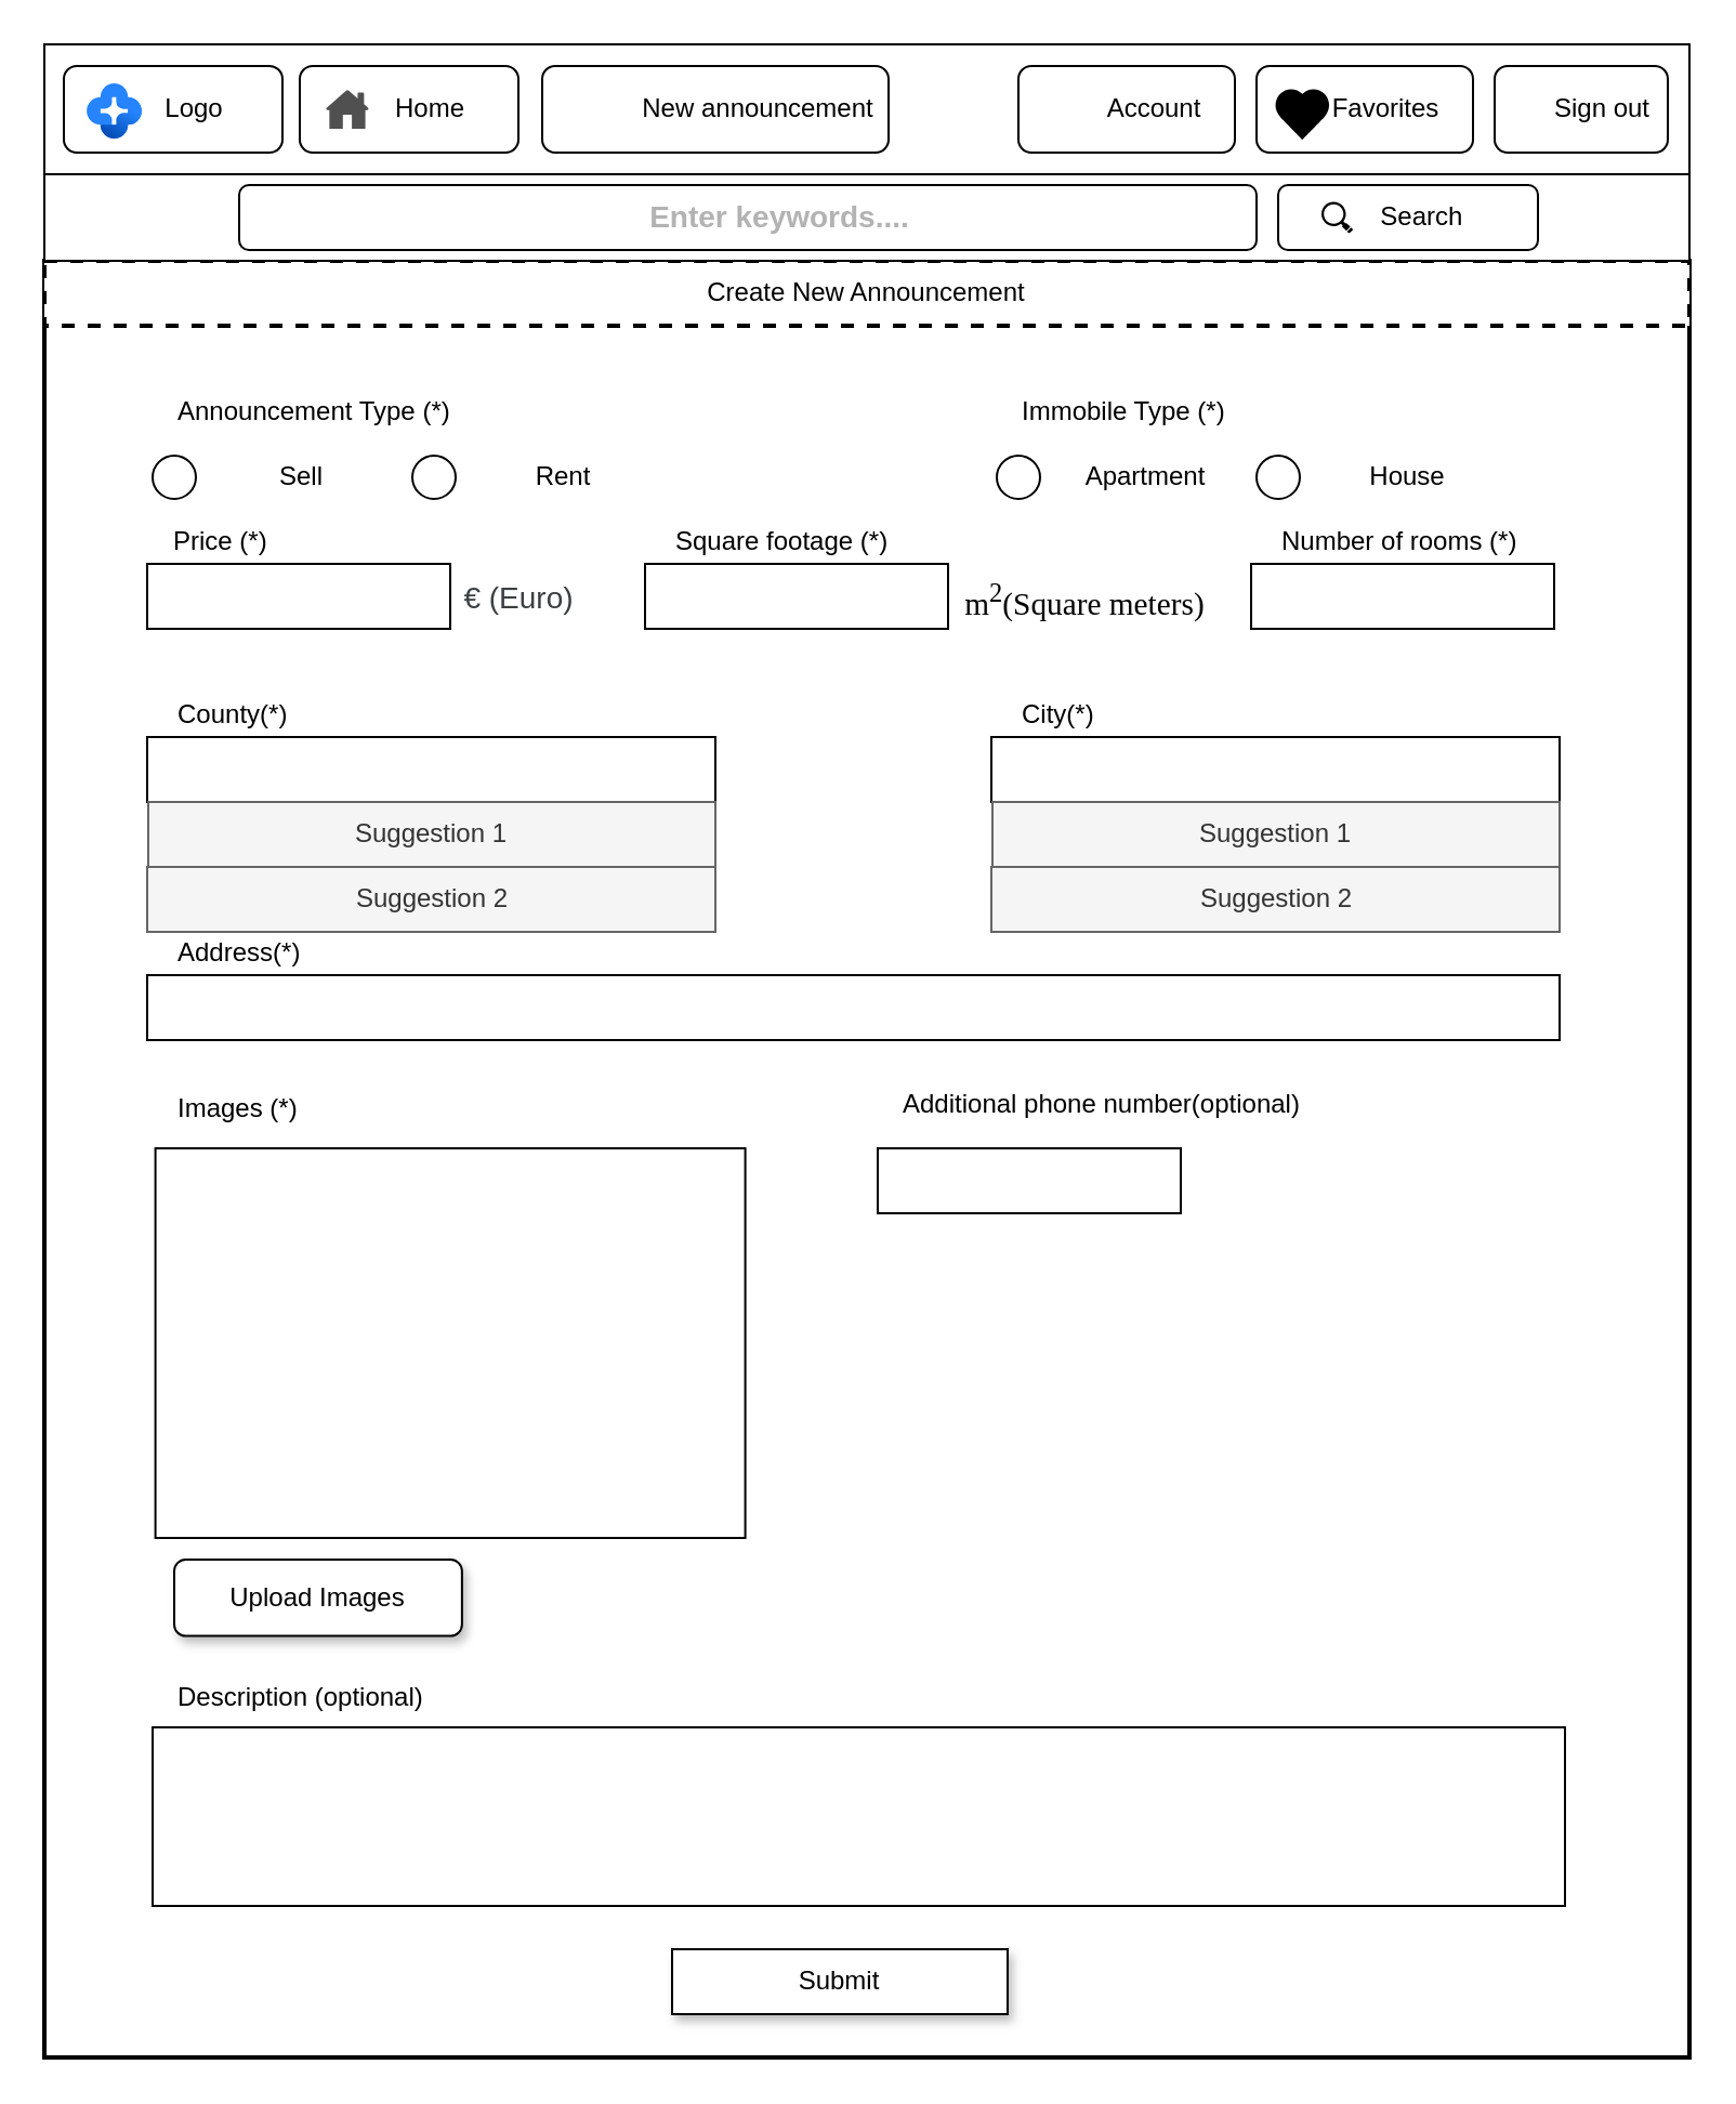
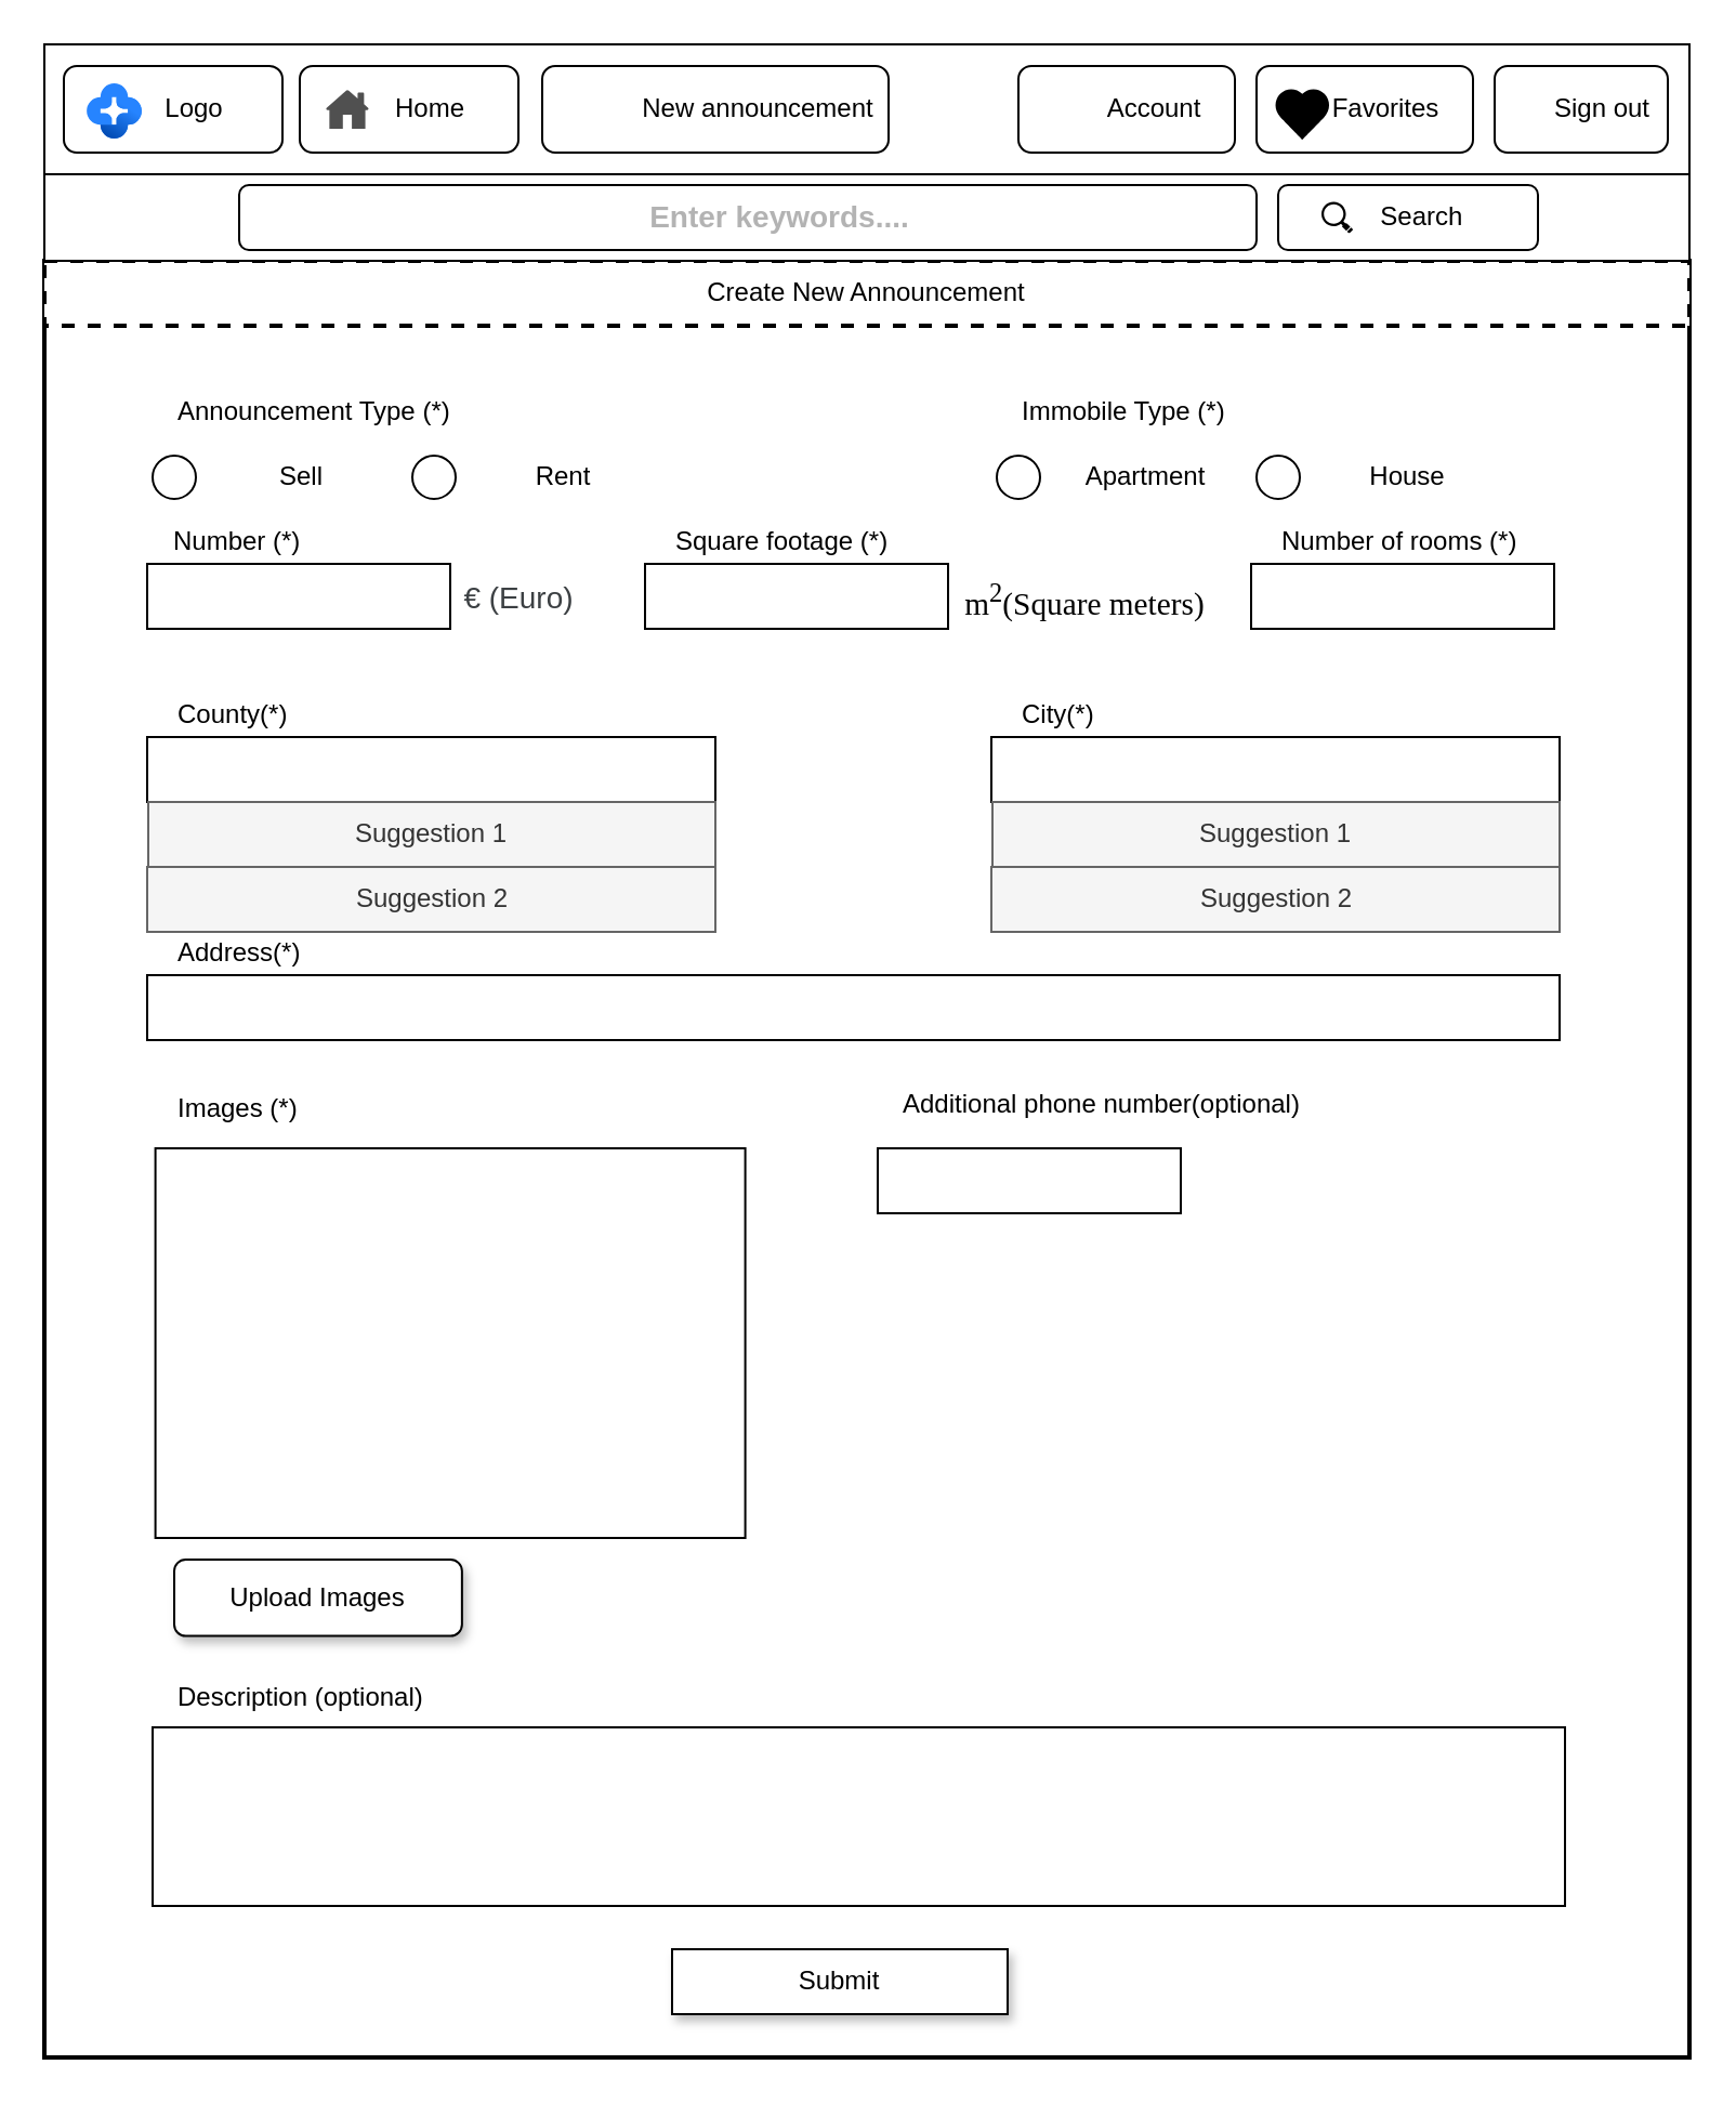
- <mxCell id="18" value="Price (*)" style="text;html=1;strokeColor=none;fillColor=none;align=left;verticalAlign=middle;whiteSpace=wrap;rounded=0;shadow=1;spacingLeft=10;" parent="16" vertex="1"><mxGeometry x="37.5" width="175" height="20" as="geometry" /></mxCell>
+ <mxCell id="18" value="Number (*)" style="text;html=1;strokeColor=none;fillColor=none;align=left;verticalAlign=middle;whiteSpace=wrap;rounded=0;shadow=1;spacingLeft=10;" parent="16" vertex="1"><mxGeometry x="37.5" width="175" height="20" as="geometry" /></mxCell>
